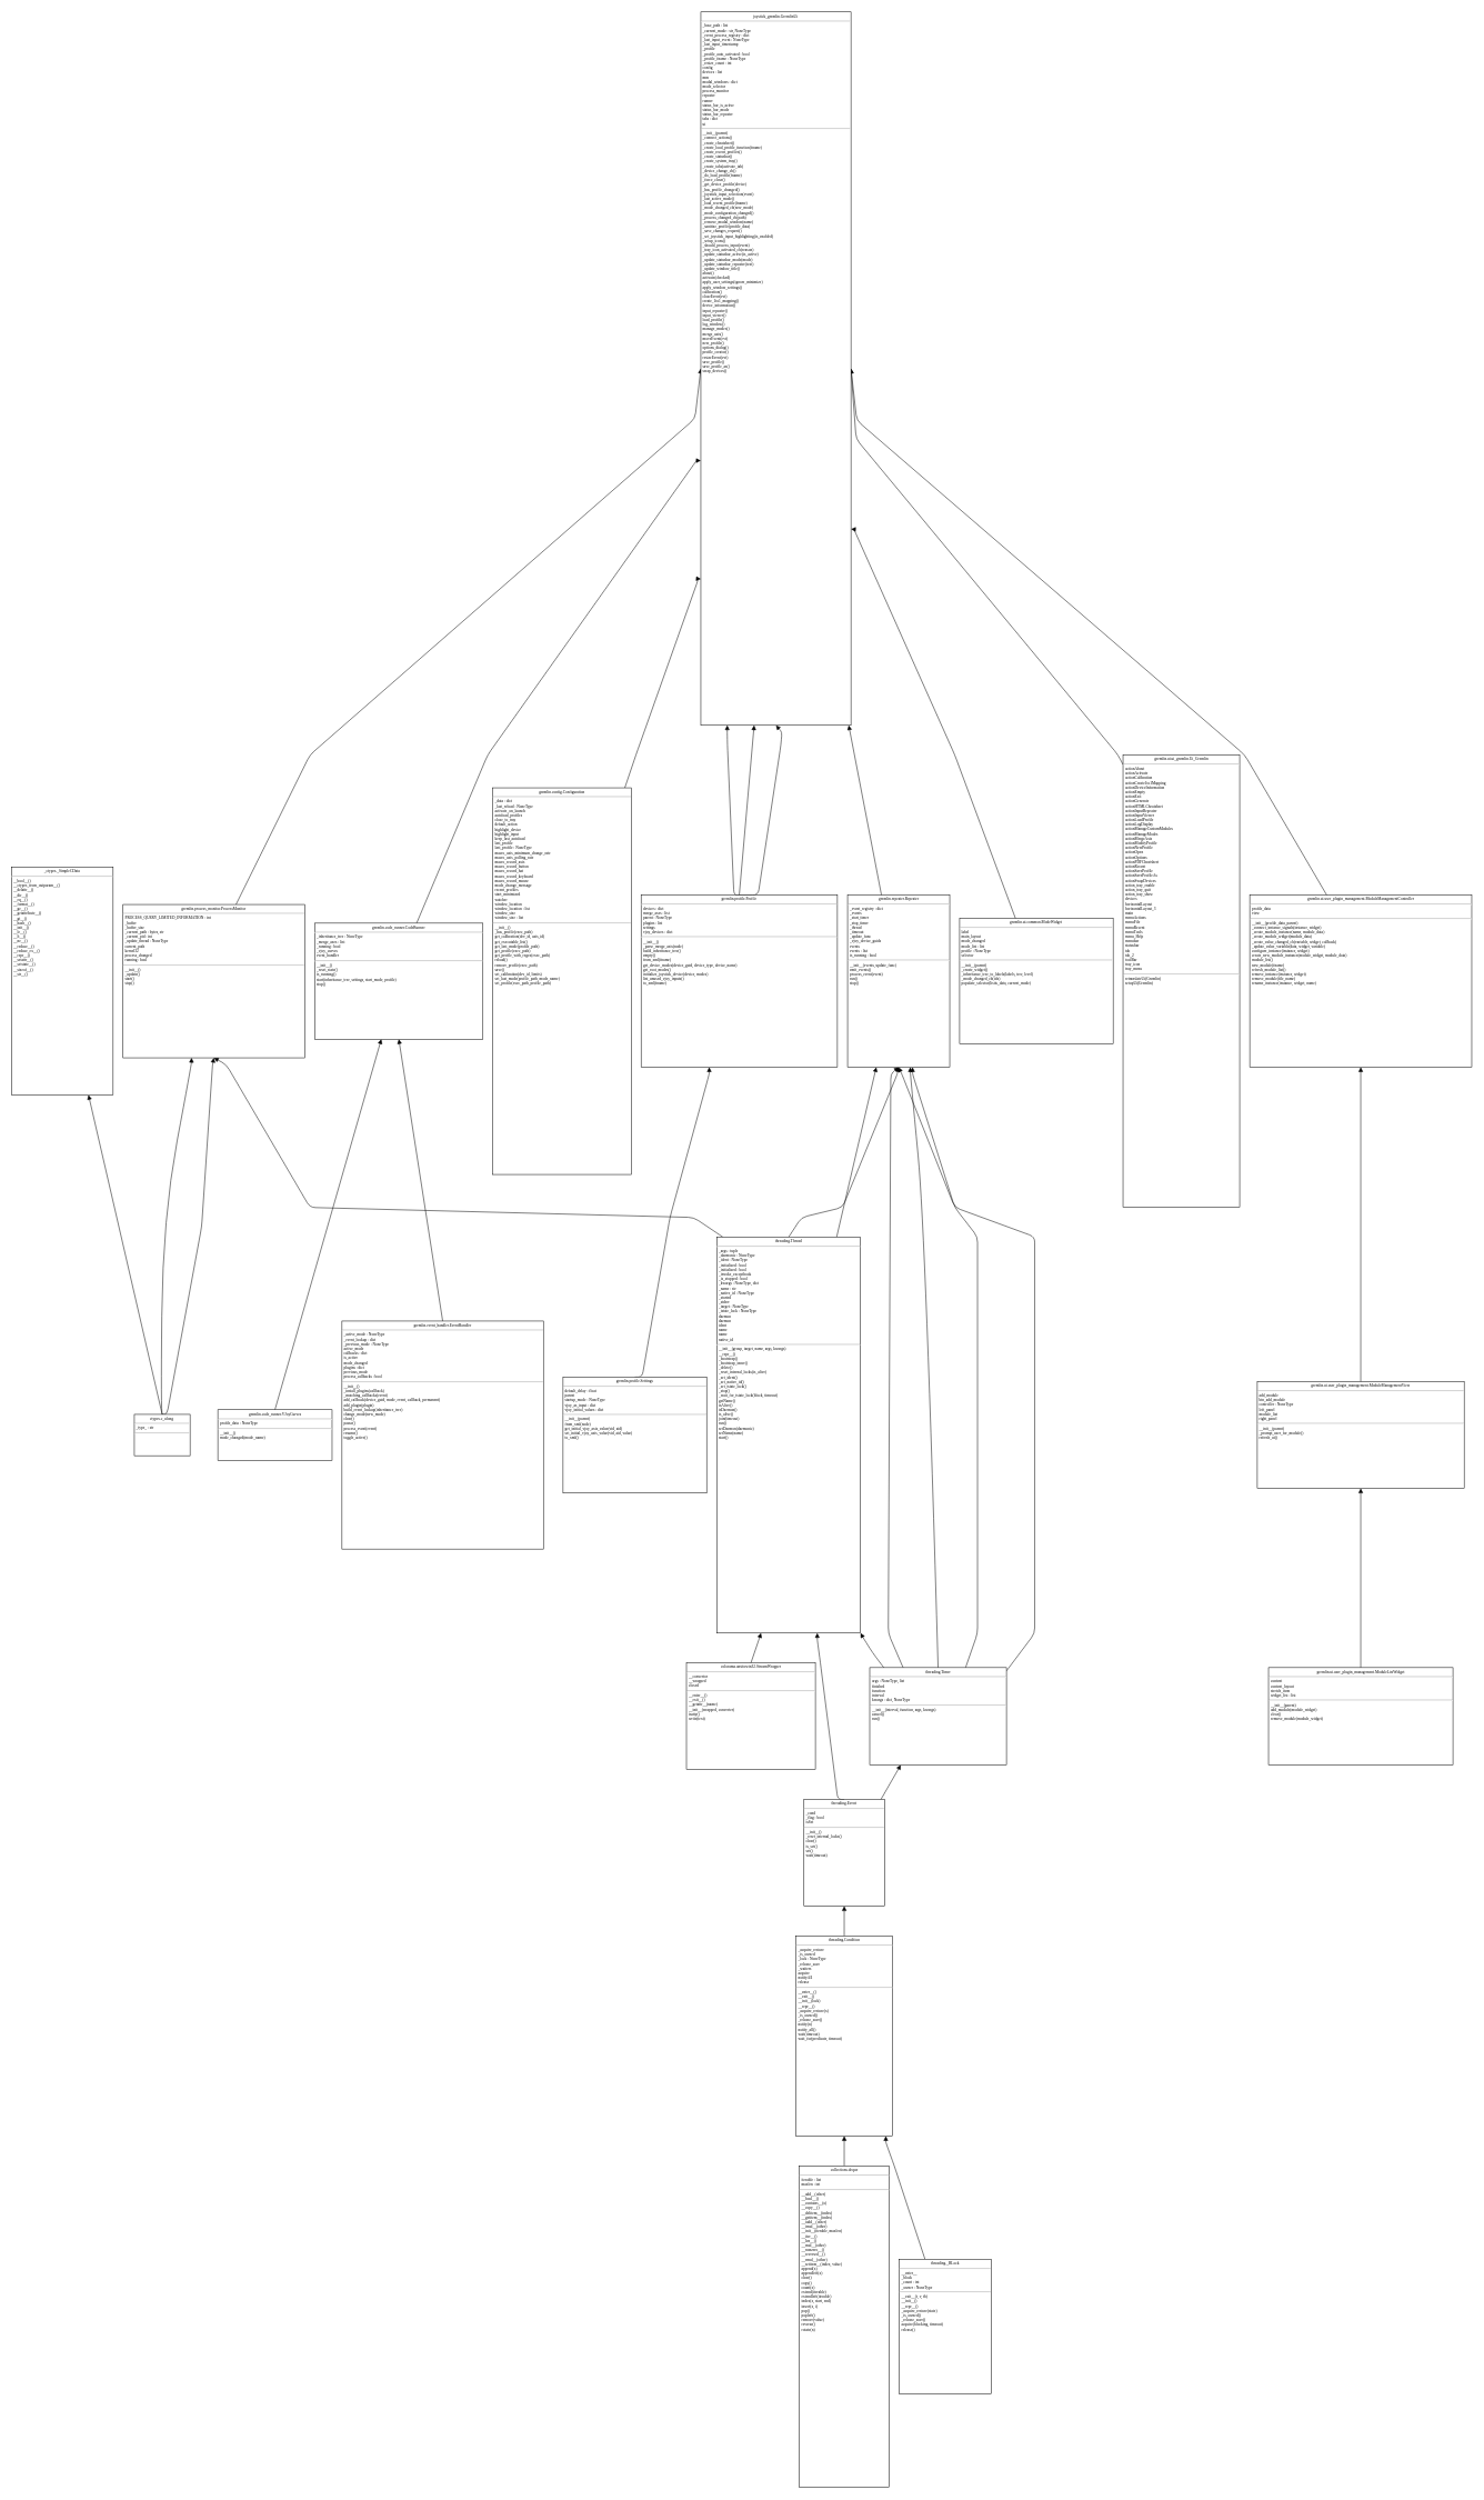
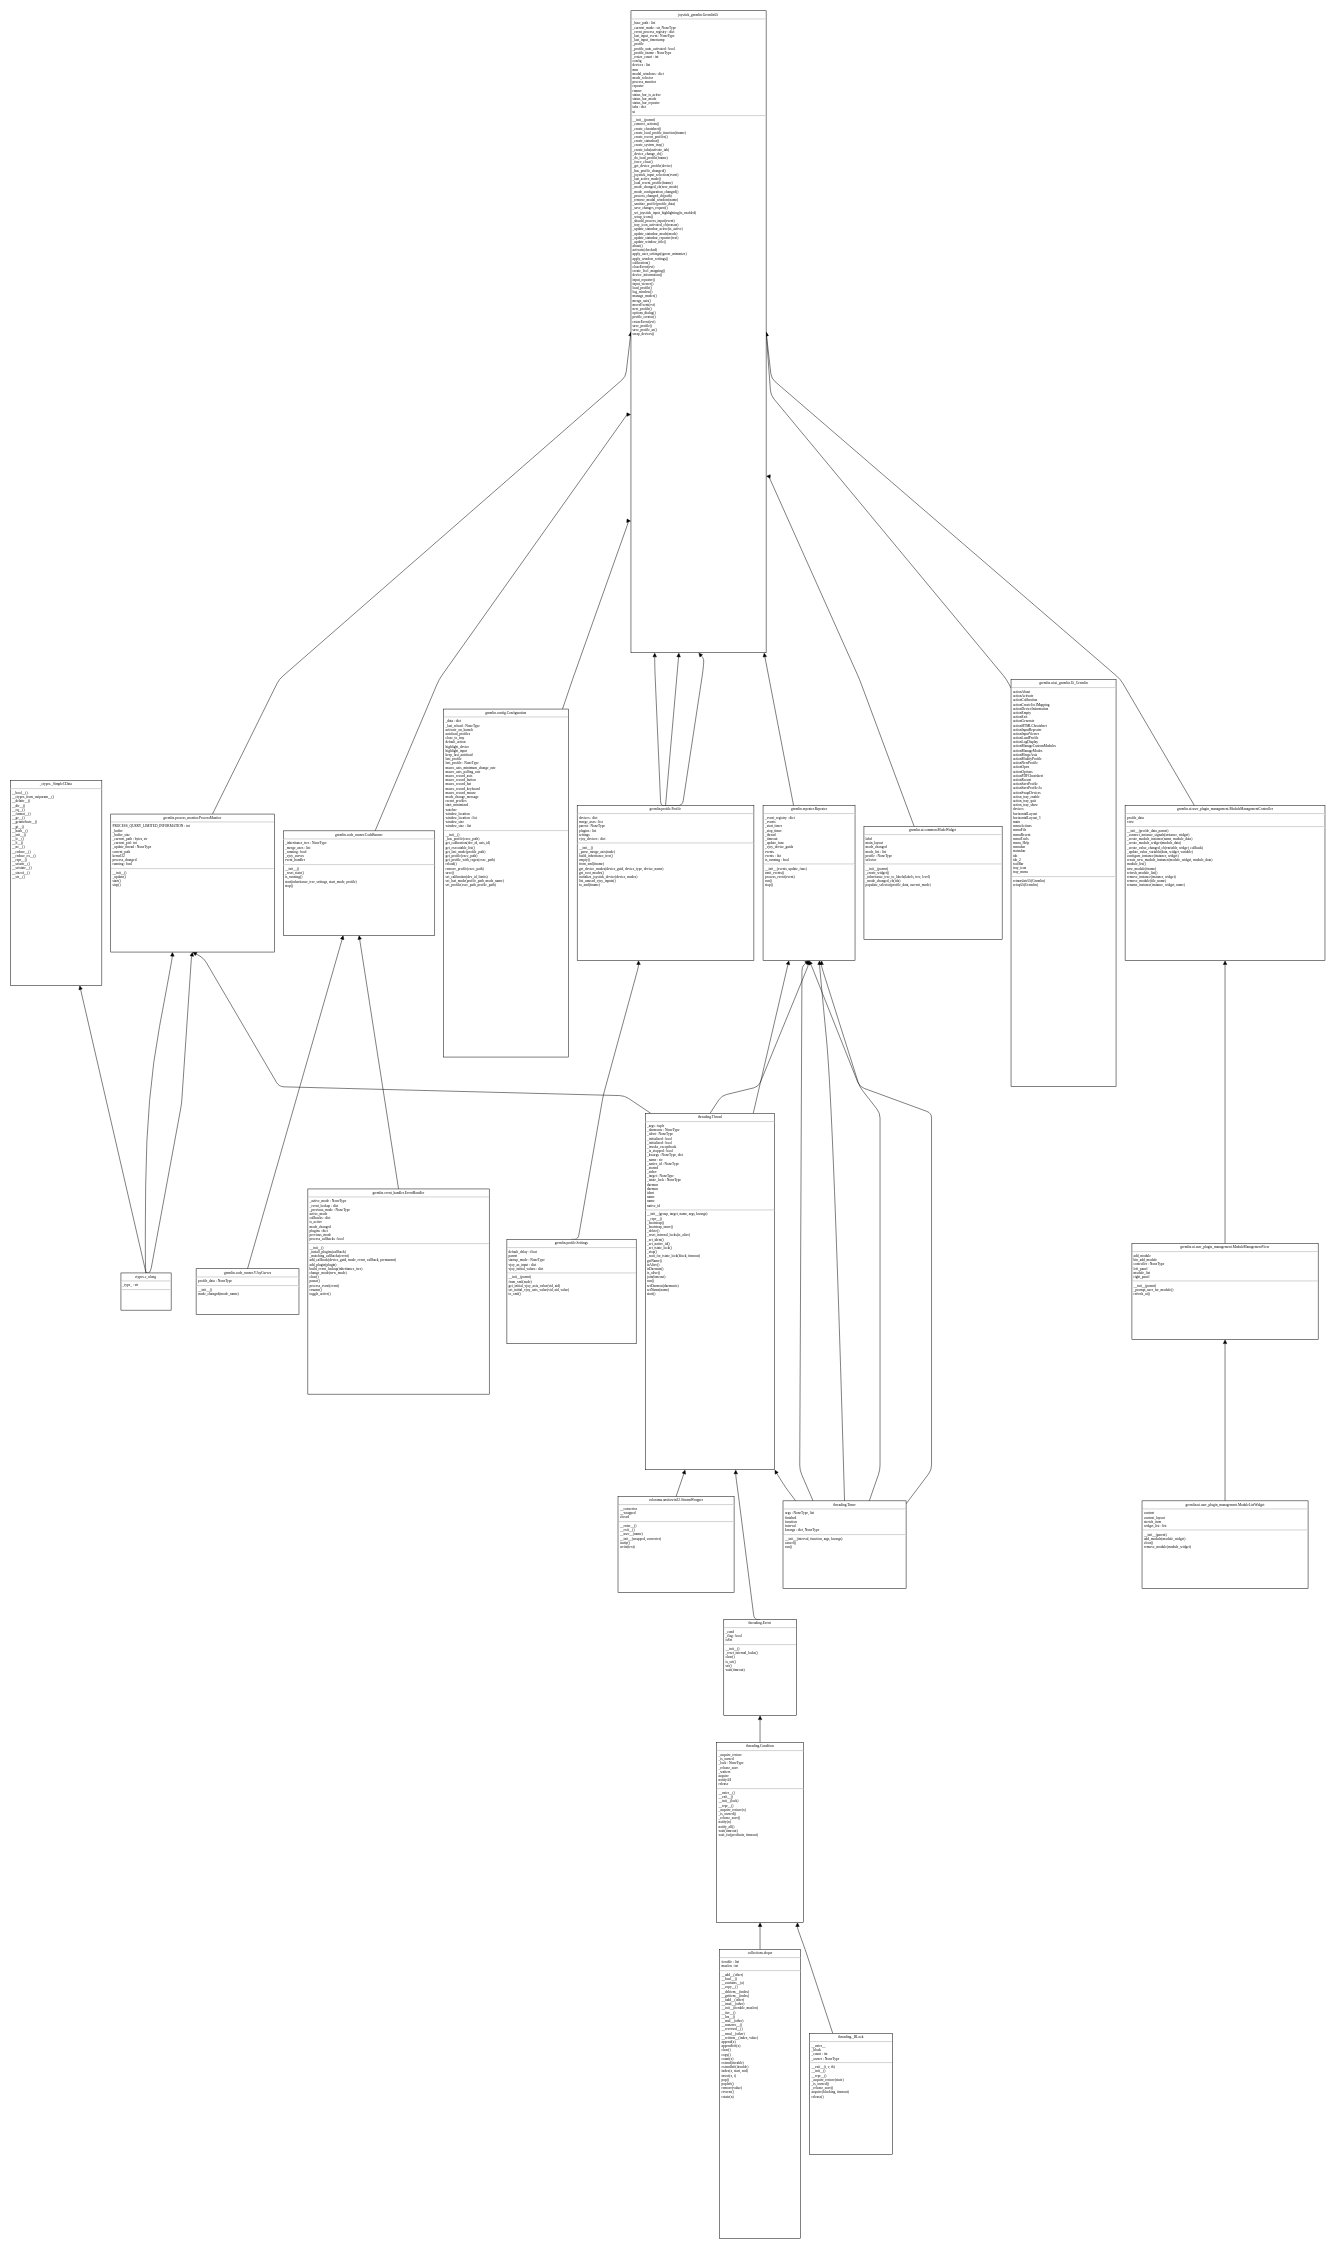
- <mxCell id="50" value="&lt;p style=&quot;margin: 4px 0px 0px; text-align: center; font-size: 7px; color: rgb(0, 0, 0);&quot;&gt;gremlin.ui.common.ModeWidget&lt;/p&gt;&lt;hr style=&quot;font-size: 7px;&quot;&gt;&lt;p style=&quot;margin: 0px 0px 0px 4px; text-align: start; font-size: 7px; color: rgb(0, 0, 0);&quot;&gt;label&lt;br style=&quot;font-size: 7px;&quot;&gt;main_layout&lt;br style=&quot;font-size: 7px;&quot;&gt;mode_changed&lt;br style=&quot;font-size: 7px;&quot;&gt;mode_list : list&lt;br style=&quot;font-size: 7px;&quot;&gt;profile : NoneType&lt;br style=&quot;font-size: 7px;&quot;&gt;selector&lt;/p&gt;&lt;hr style=&quot;font-size: 7px;&quot;&gt;&lt;p style=&quot;margin: 0px 0px 0px 4px; text-align: start; font-size: 7px; color: rgb(0, 0, 0);&quot;&gt;__init__(parent)&lt;br style=&quot;font-size: 7px;&quot;&gt;_create_widget()&lt;br style=&quot;font-size: 7px;&quot;&gt;_inheritance_tree_to_labels(labels, tree, level)&lt;br style=&quot;font-size: 7px;&quot;&gt;_mode_changed_cb(idx)&lt;br style=&quot;font-size: 7px;&quot;&gt;populate_selector(listis_data, current_mode)&lt;/p&gt;" style="verticalAlign=top;align=left;overflow=fill;html=1;rounded=0;shadow=0;comic=0;labelBackgroundColor=none;strokeColor=black;strokeWidth=1;fillColor=#ffffff;fontFamily=Lucida Console;fontSize=7;" parent="1" vertex="1"><mxGeometry x="1727.37" y="1652.3" width="276.44" height="225.6" as="geometry" /></mxCell>
+ <mxCell id="50" value="&lt;p style=&quot;margin: 4px 0px 0px; text-align: center; font-size: 7px; color: rgb(0, 0, 0);&quot;&gt;gremlin.ui.common.ModeWidget&lt;/p&gt;&lt;hr style=&quot;font-size: 7px;&quot;&gt;&lt;p style=&quot;margin: 0px 0px 0px 4px; text-align: start; font-size: 7px; color: rgb(0, 0, 0);&quot;&gt;label&lt;br style=&quot;font-size: 7px;&quot;&gt;main_layout&lt;br style=&quot;font-size: 7px;&quot;&gt;mode_changed&lt;br style=&quot;font-size: 7px;&quot;&gt;mode_list : list&lt;br style=&quot;font-size: 7px;&quot;&gt;profile : NoneType&lt;br style=&quot;font-size: 7px;&quot;&gt;selector&lt;/p&gt;&lt;hr style=&quot;font-size: 7px;&quot;&gt;&lt;p style=&quot;margin: 0px 0px 0px 4px; text-align: start; font-size: 7px; color: rgb(0, 0, 0);&quot;&gt;__init__(parent)&lt;br style=&quot;font-size: 7px;&quot;&gt;_create_widget()&lt;br style=&quot;font-size: 7px;&quot;&gt;_inheritance_tree_to_labels(labels, tree, level)&lt;br style=&quot;font-size: 7px;&quot;&gt;_mode_changed_cb(idx)&lt;br style=&quot;font-size: 7px;&quot;&gt;populate_selector(profile_data, current_mode)&lt;/p&gt;" style="verticalAlign=top;align=left;overflow=fill;html=1;rounded=0;shadow=0;comic=0;labelBackgroundColor=none;strokeColor=black;strokeWidth=1;fillColor=#ffffff;fontFamily=Lucida Console;fontSize=7;" parent="1" vertex="1"><mxGeometry x="1727.37" y="1652.3" width="276.44" height="225.6" as="geometry" /></mxCell>
- <mxCell id="38" value="&lt;p style=&quot;margin: 4px 0px 0px; text-align: center; font-size: 7px; color: rgb(0, 0, 0);&quot;&gt;colorama.ansitowin32.StreamWrapper&lt;/p&gt;&lt;hr style=&quot;font-size: 7px;&quot;&gt;&lt;p style=&quot;margin: 0px 0px 0px 4px; text-align: start; font-size: 7px; color: rgb(0, 0, 0);&quot;&gt;__convertor&lt;br style=&quot;font-size: 7px;&quot;&gt;__wrapped&lt;br style=&quot;font-size: 7px;&quot;&gt;closed&lt;/p&gt;&lt;hr style=&quot;font-size: 7px;&quot;&gt;&lt;p style=&quot;margin: 0px 0px 0px 4px; text-align: start; font-size: 7px; color: rgb(0, 0, 0);&quot;&gt;__enter__()&lt;br style=&quot;font-size: 7px;&quot;&gt;__exit__()&lt;br style=&quot;font-size: 7px;&quot;&gt;__getattr__(name)&lt;br style=&quot;font-size: 7px;&quot;&gt;__init__(wrapped, converter)&lt;br style=&quot;font-size: 7px;&quot;&gt;isatty()&lt;br style=&quot;font-size: 7px;&quot;&gt;write(text)&lt;/p&gt;" style="verticalAlign=top;align=left;overflow=fill;html=1;rounded=0;shadow=0;comic=0;labelBackgroundColor=none;strokeColor=black;strokeWidth=1;fillColor=#ffffff;fontFamily=Lucida Console;fontSize=7;" parent="1" vertex="1"><mxGeometry x="1235.51" y="2992.3" width="232.15" height="192" as="geometry" /></mxCell>
+ <mxCell id="38" value="&lt;p style=&quot;margin: 4px 0px 0px; text-align: center; font-size: 7px; color: rgb(0, 0, 0);&quot;&gt;colorama.ansitowin32.StreamWrapper&lt;/p&gt;&lt;hr style=&quot;font-size: 7px;&quot;&gt;&lt;p style=&quot;margin: 0px 0px 0px 4px; text-align: start; font-size: 7px; color: rgb(0, 0, 0);&quot;&gt;__convertor&lt;br style=&quot;font-size: 7px;&quot;&gt;__wrapped&lt;br style=&quot;font-size: 7px;&quot;&gt;closed&lt;/p&gt;&lt;hr style=&quot;font-size: 7px;&quot;&gt;&lt;p style=&quot;margin: 0px 0px 0px 4px; text-align: start; font-size: 7px; color: rgb(0, 0, 0);&quot;&gt;__enter__()&lt;br style=&quot;font-size: 7px;&quot;&gt;__exit__()&lt;br style=&quot;font-size: 7px;&quot;&gt;__user__(name)&lt;br style=&quot;font-size: 7px;&quot;&gt;__init__(wrapped, converter)&lt;br style=&quot;font-size: 7px;&quot;&gt;isatty()&lt;br style=&quot;font-size: 7px;&quot;&gt;write(text)&lt;/p&gt;" style="verticalAlign=top;align=left;overflow=fill;html=1;rounded=0;shadow=0;comic=0;labelBackgroundColor=none;strokeColor=black;strokeWidth=1;fillColor=#ffffff;fontFamily=Lucida Console;fontSize=7;" parent="1" vertex="1"><mxGeometry x="1235.51" y="2992.3" width="232.15" height="192" as="geometry" /></mxCell>
- <mxCell id="27" style="rounded=1;html=1;exitX=0.955;exitY=0;entryX=0.227;entryY=1;jettySize=auto;curved=0;endArrow=block;dashed=0;endFill=1;fontFamily=Lucida Console;fontSize=7;" parent="1" source="36" target="55" edge="1"><mxGeometry relative="1" as="geometry" /></mxCell>
